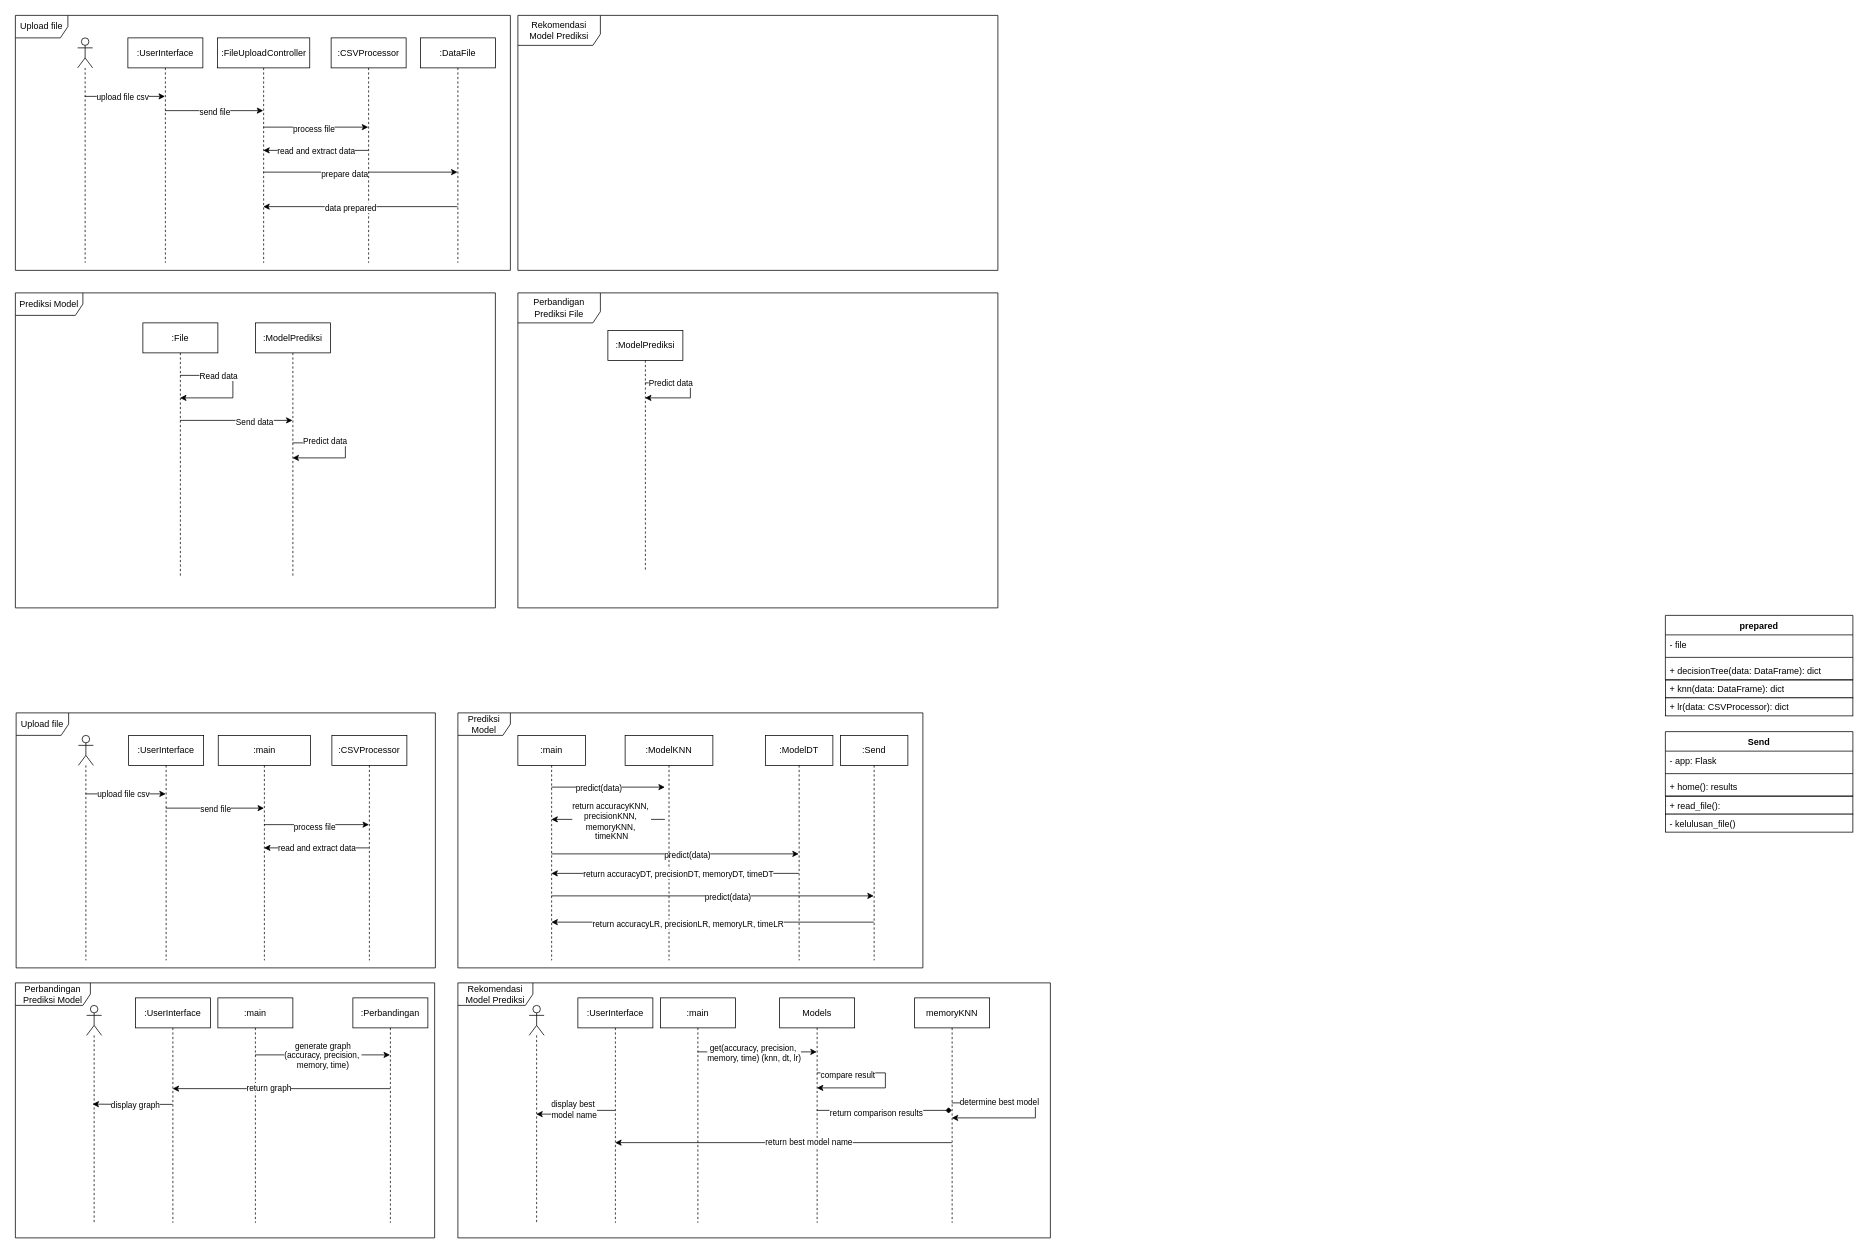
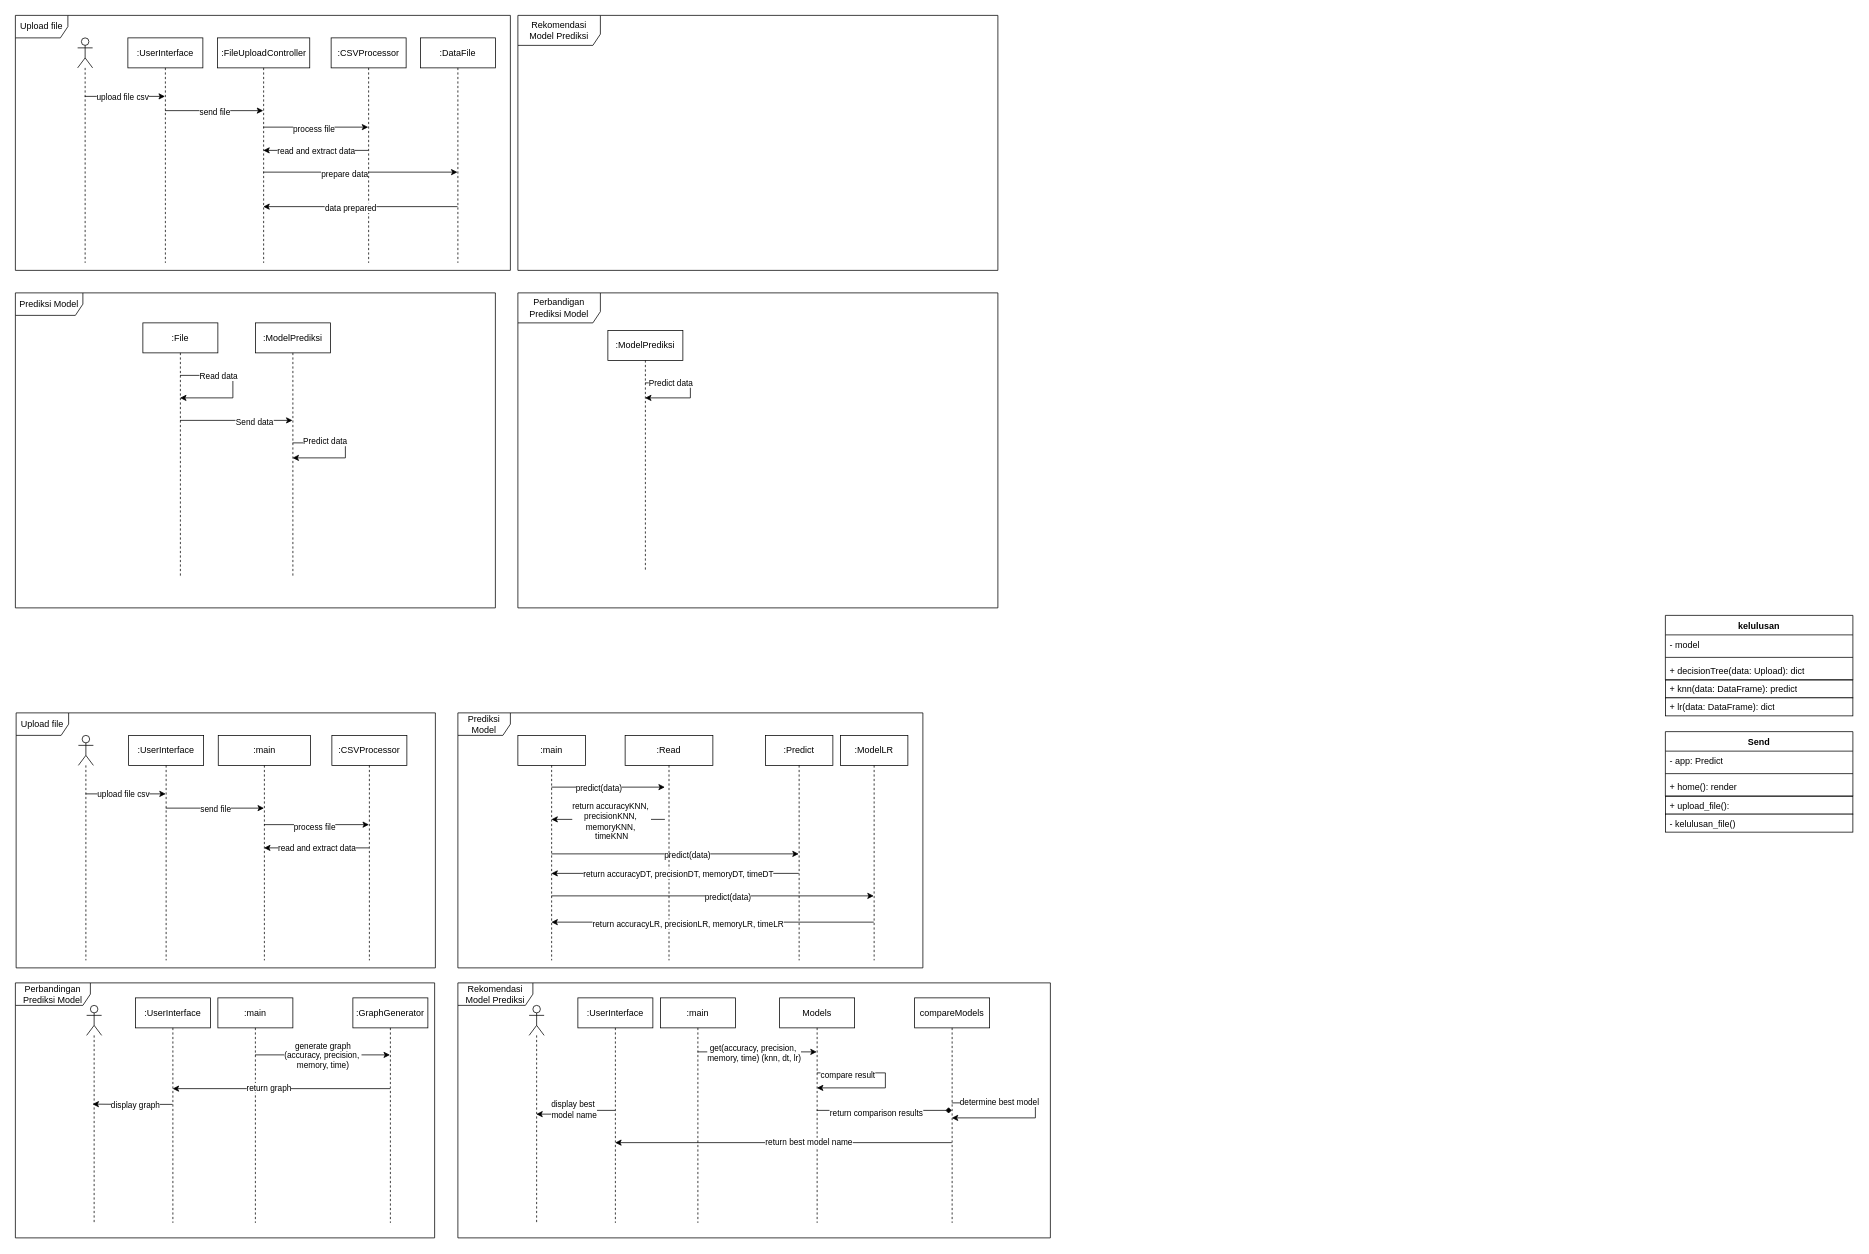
- <mxCell id="27" value="Perbandigan Prediksi File" style="shape=umlFrame;whiteSpace=wrap;html=1;pointerEvents=0;width=110;height=40;" vertex="1" parent="1"><mxGeometry x="690" y="390" width="640" height="420" as="geometry" /></mxCell>
+ <mxCell id="27" value="Perbandigan Prediksi Model" style="shape=umlFrame;whiteSpace=wrap;html=1;pointerEvents=0;width=110;height=40;" vertex="1" parent="1"><mxGeometry x="690" y="390" width="640" height="420" as="geometry" /></mxCell>
- <mxCell id="94" value="prepared" style="swimlane;fontStyle=1;align=center;verticalAlign=top;childLayout=stackLayout;horizontal=1;startSize=26;horizontalStack=0;resizeParent=1;resizeParentMax=0;resizeLast=0;collapsible=1;marginBottom=0;whiteSpace=wrap;html=1;" vertex="1" parent="1"><mxGeometry x="2220" y="820" width="250" height="86" as="geometry"><mxRectangle x="2220" y="810" width="90" height="30" as="alternateBounds" /></mxGeometry></mxCell>
+ <mxCell id="94" value="kelulusan" style="swimlane;fontStyle=1;align=center;verticalAlign=top;childLayout=stackLayout;horizontal=1;startSize=26;horizontalStack=0;resizeParent=1;resizeParentMax=0;resizeLast=0;collapsible=1;marginBottom=0;whiteSpace=wrap;html=1;" vertex="1" parent="1"><mxGeometry x="2220" y="820" width="250" height="86" as="geometry"><mxRectangle x="2220" y="810" width="90" height="30" as="alternateBounds" /></mxGeometry></mxCell>
- <mxCell id="95" value="- file" style="text;strokeColor=none;fillColor=none;align=left;verticalAlign=top;spacingLeft=4;spacingRight=4;overflow=hidden;rotatable=0;points=[[0,0.5],[1,0.5]];portConstraint=eastwest;whiteSpace=wrap;html=1;" vertex="1" parent="94"><mxGeometry y="26" width="250" height="26" as="geometry" /></mxCell>
+ <mxCell id="95" value="- model" style="text;strokeColor=none;fillColor=none;align=left;verticalAlign=top;spacingLeft=4;spacingRight=4;overflow=hidden;rotatable=0;points=[[0,0.5],[1,0.5]];portConstraint=eastwest;whiteSpace=wrap;html=1;" vertex="1" parent="94"><mxGeometry y="26" width="250" height="26" as="geometry" /></mxCell>
- <mxCell id="97" value="+ decisionTree(data: DataFrame): dict" style="text;strokeColor=none;fillColor=none;align=left;verticalAlign=top;spacingLeft=4;spacingRight=4;overflow=hidden;rotatable=0;points=[[0,0.5],[1,0.5]];portConstraint=eastwest;whiteSpace=wrap;html=1;" vertex="1" parent="94"><mxGeometry y="60" width="250" height="26" as="geometry" /></mxCell>
+ <mxCell id="97" value="+ decisionTree(data: Upload): dict" style="text;strokeColor=none;fillColor=none;align=left;verticalAlign=top;spacingLeft=4;spacingRight=4;overflow=hidden;rotatable=0;points=[[0,0.5],[1,0.5]];portConstraint=eastwest;whiteSpace=wrap;html=1;" vertex="1" parent="94"><mxGeometry y="60" width="250" height="26" as="geometry" /></mxCell>
- <mxCell id="98" value="+ knn(data: DataFrame): dict" style="text;strokeColor=none;fillColor=none;align=left;verticalAlign=top;spacingLeft=4;spacingRight=4;overflow=hidden;rotatable=0;points=[[0,0.5],[1,0.5]];portConstraint=eastwest;whiteSpace=wrap;html=1;" vertex="1" parent="1"><mxGeometry x="2220" y="905" width="250" height="26" as="geometry" /></mxCell>
+ <mxCell id="98" value="+ knn(data: DataFrame): predict" style="text;strokeColor=none;fillColor=none;align=left;verticalAlign=top;spacingLeft=4;spacingRight=4;overflow=hidden;rotatable=0;points=[[0,0.5],[1,0.5]];portConstraint=eastwest;whiteSpace=wrap;html=1;" vertex="1" parent="1"><mxGeometry x="2220" y="905" width="250" height="26" as="geometry" /></mxCell>
- <mxCell id="100" value="+ lr(data: CSVProcessor): dict" style="text;strokeColor=none;fillColor=none;align=left;verticalAlign=top;spacingLeft=4;spacingRight=4;overflow=hidden;rotatable=0;points=[[0,0.5],[1,0.5]];portConstraint=eastwest;whiteSpace=wrap;html=1;" vertex="1" parent="1"><mxGeometry x="2220" y="929" width="250" height="26" as="geometry" /></mxCell>
+ <mxCell id="100" value="+ lr(data: DataFrame): dict" style="text;strokeColor=none;fillColor=none;align=left;verticalAlign=top;spacingLeft=4;spacingRight=4;overflow=hidden;rotatable=0;points=[[0,0.5],[1,0.5]];portConstraint=eastwest;whiteSpace=wrap;html=1;" vertex="1" parent="1"><mxGeometry x="2220" y="929" width="250" height="26" as="geometry" /></mxCell>
- <mxCell id="58" value=":ModelKNN" style="shape=umlLifeline;perimeter=lifelinePerimeter;whiteSpace=wrap;html=1;container=1;dropTarget=0;collapsible=0;recursiveResize=0;outlineConnect=0;portConstraint=eastwest;newEdgeStyle={&quot;curved&quot;:0,&quot;rounded&quot;:0};" vertex="1" parent="1"><mxGeometry x="833" y="980" width="117" height="300" as="geometry" /></mxCell>
+ <mxCell id="58" value=":Read" style="shape=umlLifeline;perimeter=lifelinePerimeter;whiteSpace=wrap;html=1;container=1;dropTarget=0;collapsible=0;recursiveResize=0;outlineConnect=0;portConstraint=eastwest;newEdgeStyle={&quot;curved&quot;:0,&quot;rounded&quot;:0};" vertex="1" parent="1"><mxGeometry x="833" y="980" width="117" height="300" as="geometry" /></mxCell>
- <mxCell id="61" value=":ModelDT" style="shape=umlLifeline;perimeter=lifelinePerimeter;whiteSpace=wrap;html=1;container=1;dropTarget=0;collapsible=0;recursiveResize=0;outlineConnect=0;portConstraint=eastwest;newEdgeStyle={&quot;curved&quot;:0,&quot;rounded&quot;:0};" vertex="1" parent="1"><mxGeometry x="1020" y="980" width="90" height="300" as="geometry" /></mxCell>
+ <mxCell id="61" value=":Predict" style="shape=umlLifeline;perimeter=lifelinePerimeter;whiteSpace=wrap;html=1;container=1;dropTarget=0;collapsible=0;recursiveResize=0;outlineConnect=0;portConstraint=eastwest;newEdgeStyle={&quot;curved&quot;:0,&quot;rounded&quot;:0};" vertex="1" parent="1"><mxGeometry x="1020" y="980" width="90" height="300" as="geometry" /></mxCell>
- <mxCell id="64" value=":Send" style="shape=umlLifeline;perimeter=lifelinePerimeter;whiteSpace=wrap;html=1;container=1;dropTarget=0;collapsible=0;recursiveResize=0;outlineConnect=0;portConstraint=eastwest;newEdgeStyle={&quot;curved&quot;:0,&quot;rounded&quot;:0};" vertex="1" parent="1"><mxGeometry x="1120" y="980" width="90" height="300" as="geometry" /></mxCell>
+ <mxCell id="64" value=":ModelLR" style="shape=umlLifeline;perimeter=lifelinePerimeter;whiteSpace=wrap;html=1;container=1;dropTarget=0;collapsible=0;recursiveResize=0;outlineConnect=0;portConstraint=eastwest;newEdgeStyle={&quot;curved&quot;:0,&quot;rounded&quot;:0};" vertex="1" parent="1"><mxGeometry x="1120" y="980" width="90" height="300" as="geometry" /></mxCell>
- <mxCell id="103" value="- app: Flask" style="text;strokeColor=none;fillColor=none;align=left;verticalAlign=top;spacingLeft=4;spacingRight=4;overflow=hidden;rotatable=0;points=[[0,0.5],[1,0.5]];portConstraint=eastwest;whiteSpace=wrap;html=1;" vertex="1" parent="102"><mxGeometry y="26" width="250" height="26" as="geometry" /></mxCell>
+ <mxCell id="103" value="- app: Predict" style="text;strokeColor=none;fillColor=none;align=left;verticalAlign=top;spacingLeft=4;spacingRight=4;overflow=hidden;rotatable=0;points=[[0,0.5],[1,0.5]];portConstraint=eastwest;whiteSpace=wrap;html=1;" vertex="1" parent="102"><mxGeometry y="26" width="250" height="26" as="geometry" /></mxCell>
- <mxCell id="105" value="+ home(): results" style="text;strokeColor=none;fillColor=none;align=left;verticalAlign=top;spacingLeft=4;spacingRight=4;overflow=hidden;rotatable=0;points=[[0,0.5],[1,0.5]];portConstraint=eastwest;whiteSpace=wrap;html=1;" vertex="1" parent="102"><mxGeometry y="60" width="250" height="26" as="geometry" /></mxCell>
+ <mxCell id="105" value="+ home(): render" style="text;strokeColor=none;fillColor=none;align=left;verticalAlign=top;spacingLeft=4;spacingRight=4;overflow=hidden;rotatable=0;points=[[0,0.5],[1,0.5]];portConstraint=eastwest;whiteSpace=wrap;html=1;" vertex="1" parent="102"><mxGeometry y="60" width="250" height="26" as="geometry" /></mxCell>
- <mxCell id="106" value="+ read_file():" style="text;strokeColor=none;fillColor=none;align=left;verticalAlign=top;spacingLeft=4;spacingRight=4;overflow=hidden;rotatable=0;points=[[0,0.5],[1,0.5]];portConstraint=eastwest;whiteSpace=wrap;html=1;" vertex="1" parent="1"><mxGeometry x="2220" y="1060" width="250" height="26" as="geometry" /></mxCell>
+ <mxCell id="106" value="+ upload_file():" style="text;strokeColor=none;fillColor=none;align=left;verticalAlign=top;spacingLeft=4;spacingRight=4;overflow=hidden;rotatable=0;points=[[0,0.5],[1,0.5]];portConstraint=eastwest;whiteSpace=wrap;html=1;" vertex="1" parent="1"><mxGeometry x="2220" y="1060" width="250" height="26" as="geometry" /></mxCell>
- <mxCell id="72" value=":Perbandingan" style="shape=umlLifeline;perimeter=lifelinePerimeter;whiteSpace=wrap;html=1;container=1;dropTarget=0;collapsible=0;recursiveResize=0;outlineConnect=0;portConstraint=eastwest;newEdgeStyle={&quot;curved&quot;:0,&quot;rounded&quot;:0};" vertex="1" parent="1"><mxGeometry x="470" y="1330" width="100" height="300" as="geometry" /></mxCell>
+ <mxCell id="72" value=":GraphGenerator" style="shape=umlLifeline;perimeter=lifelinePerimeter;whiteSpace=wrap;html=1;container=1;dropTarget=0;collapsible=0;recursiveResize=0;outlineConnect=0;portConstraint=eastwest;newEdgeStyle={&quot;curved&quot;:0,&quot;rounded&quot;:0};" vertex="1" parent="1"><mxGeometry x="470" y="1330" width="100" height="300" as="geometry" /></mxCell>
- <mxCell id="89" value="memoryKNN" style="shape=umlLifeline;perimeter=lifelinePerimeter;whiteSpace=wrap;html=1;container=1;dropTarget=0;collapsible=0;recursiveResize=0;outlineConnect=0;portConstraint=eastwest;newEdgeStyle={&quot;curved&quot;:0,&quot;rounded&quot;:0};" vertex="1" parent="1"><mxGeometry x="1219" y="1330" width="100" height="300" as="geometry" /></mxCell>
+ <mxCell id="89" value="compareModels" style="shape=umlLifeline;perimeter=lifelinePerimeter;whiteSpace=wrap;html=1;container=1;dropTarget=0;collapsible=0;recursiveResize=0;outlineConnect=0;portConstraint=eastwest;newEdgeStyle={&quot;curved&quot;:0,&quot;rounded&quot;:0};" vertex="1" parent="1"><mxGeometry x="1219" y="1330" width="100" height="300" as="geometry" /></mxCell>
